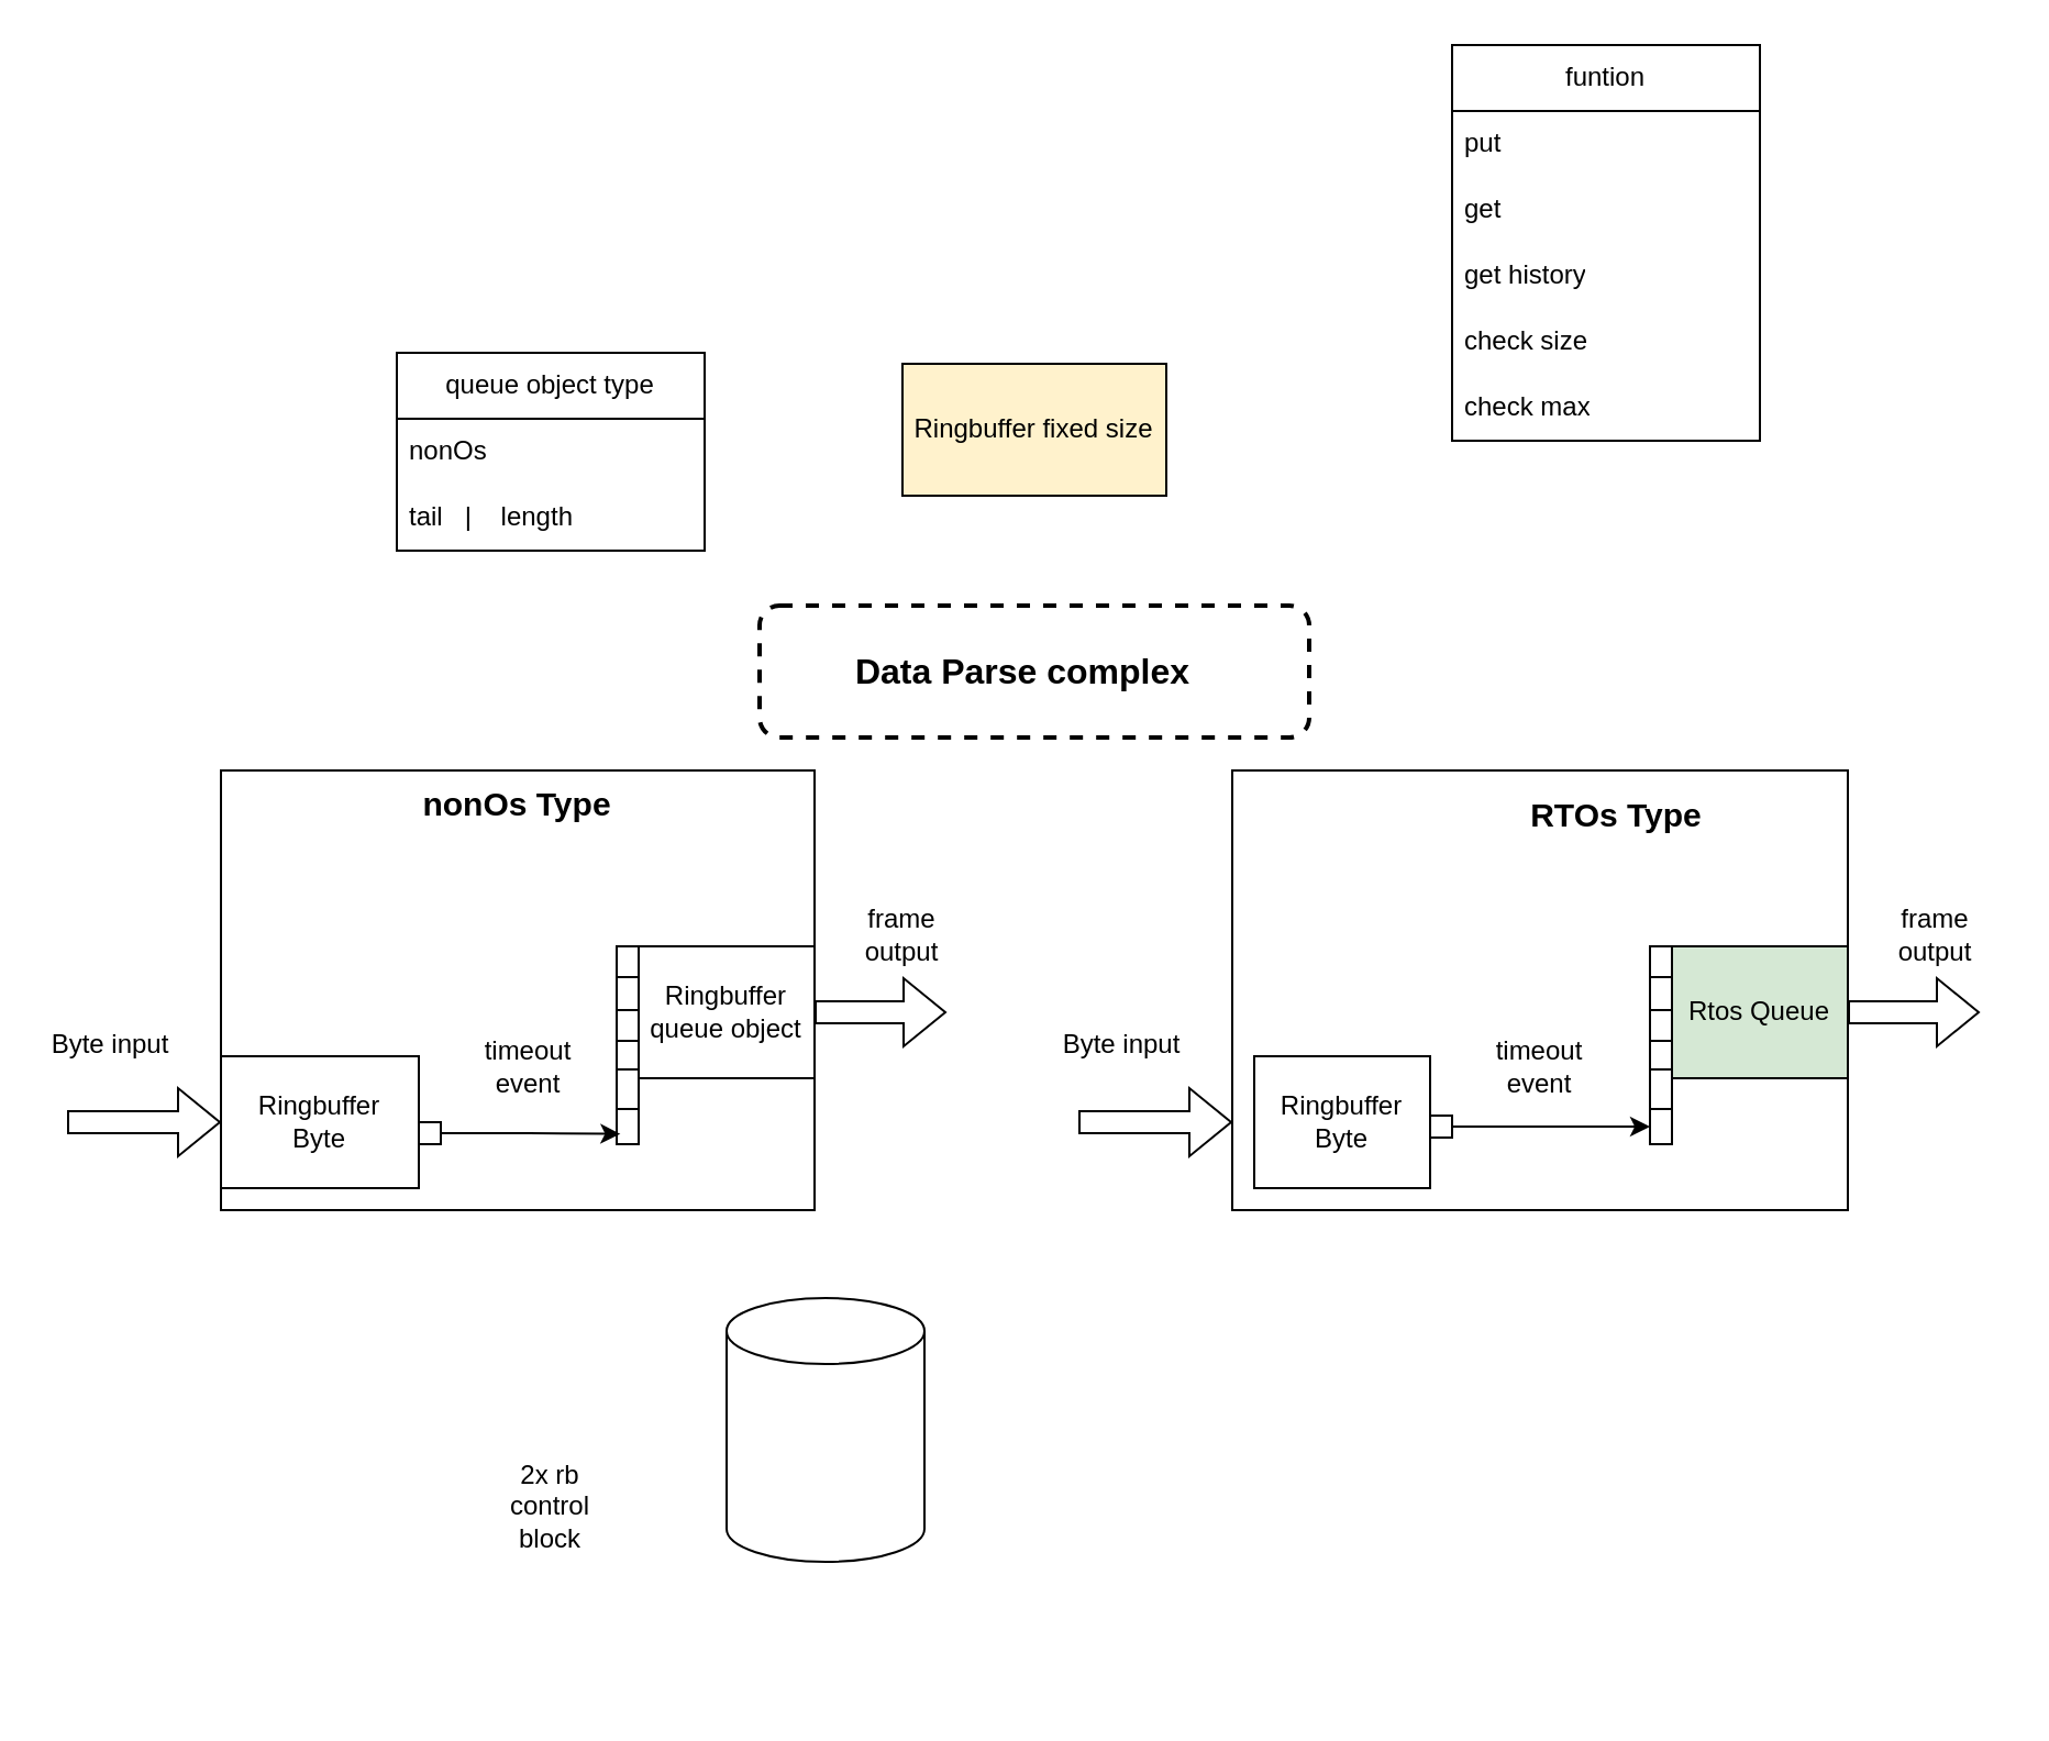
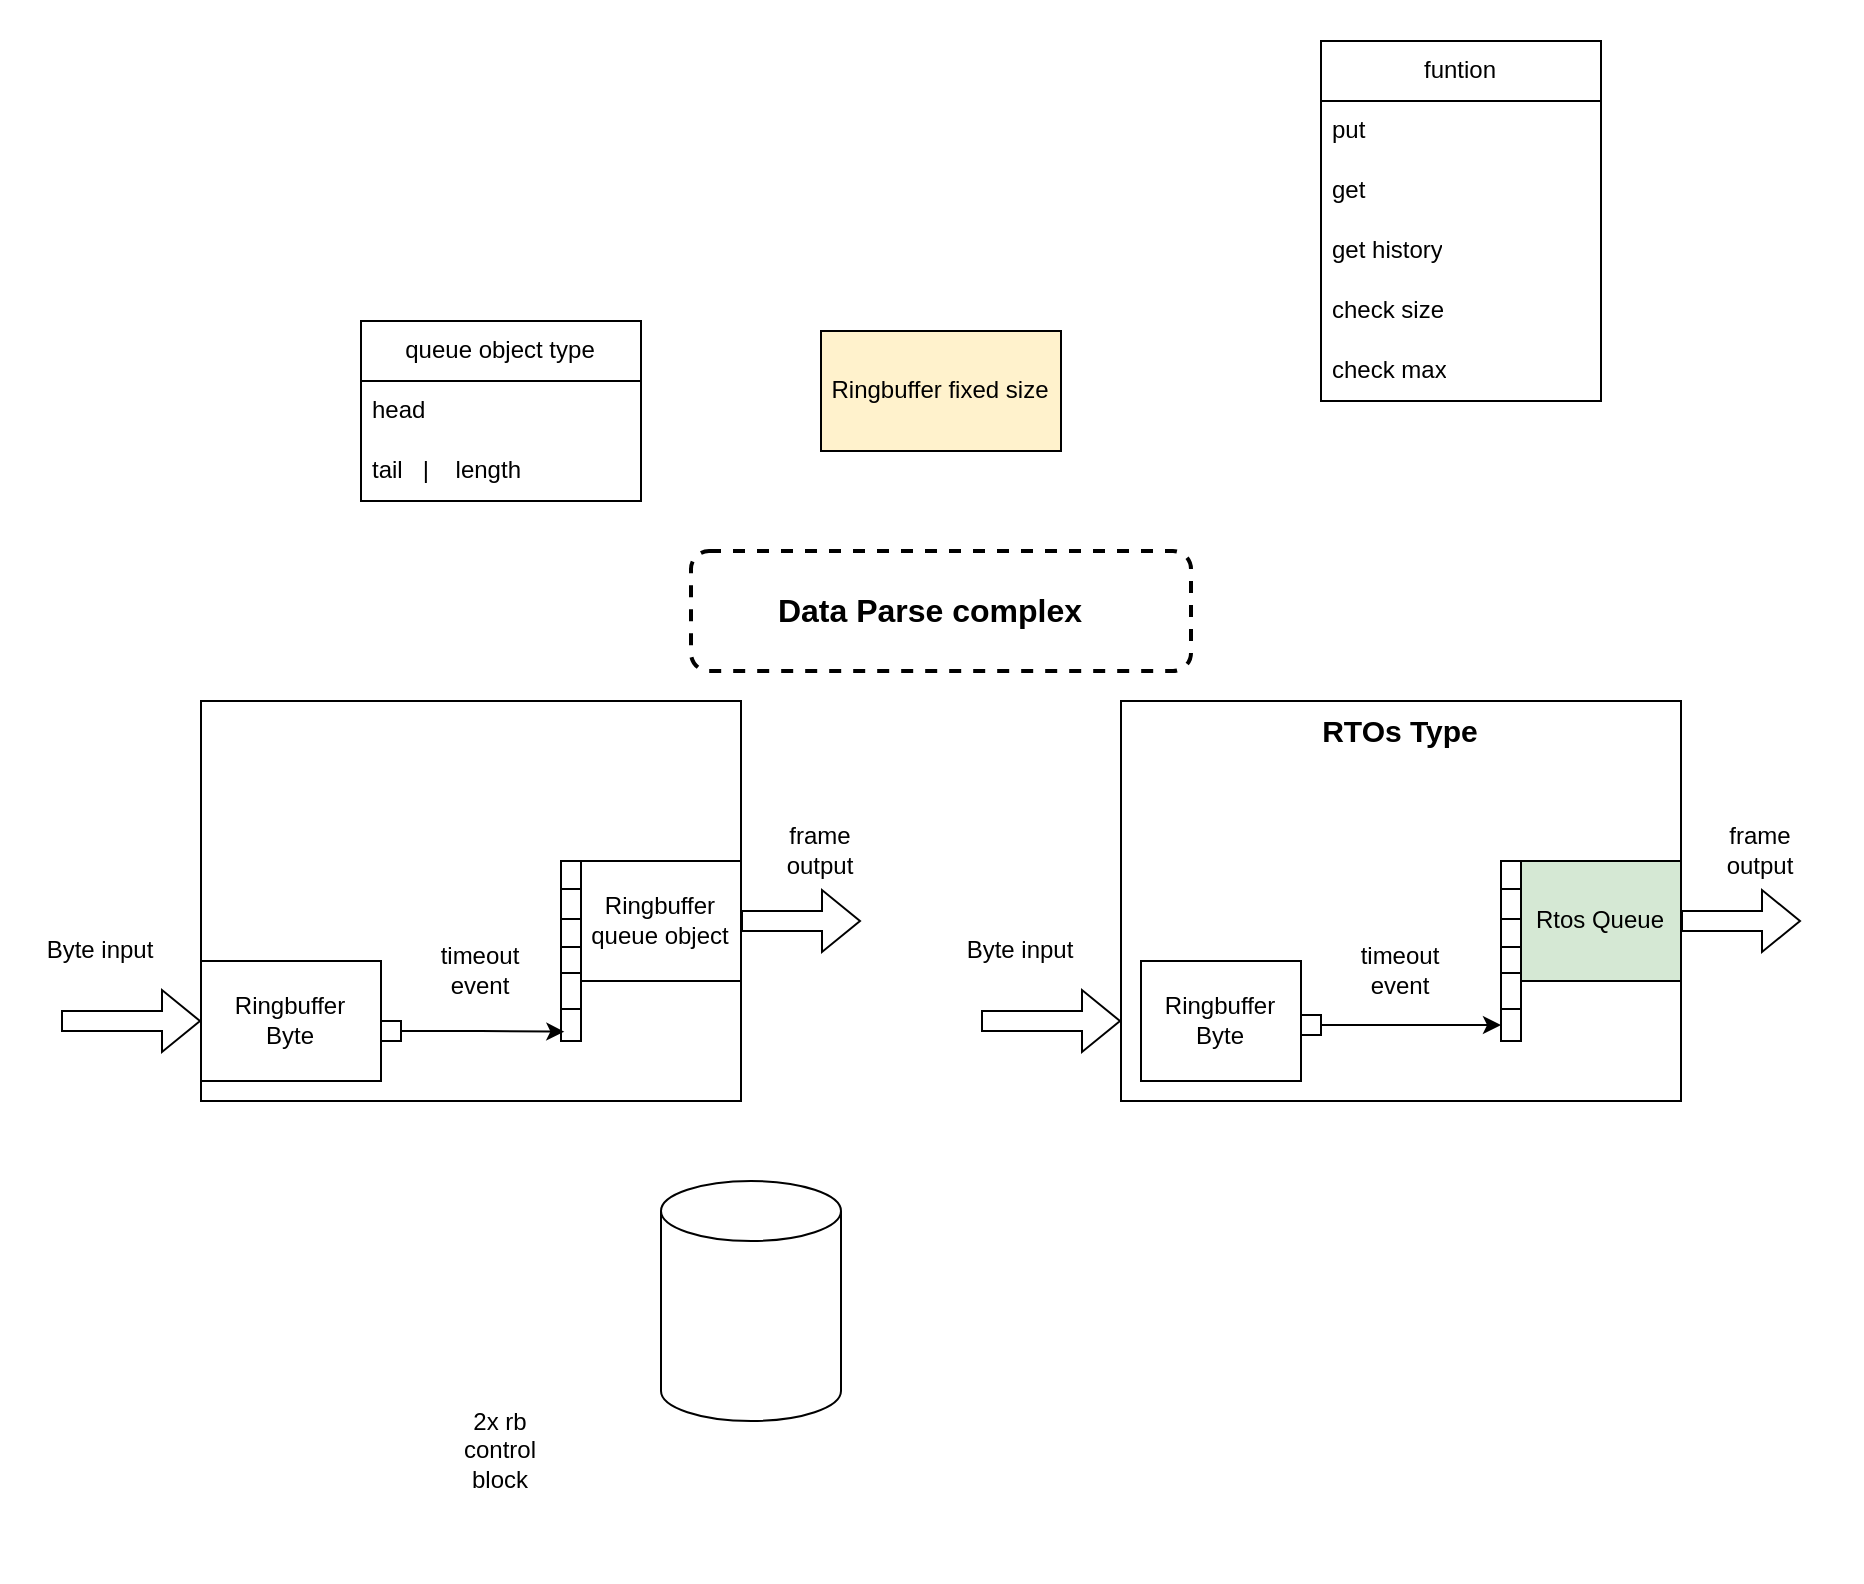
- <mxCell id="31" value="nonOs" style="text;strokeColor=none;fillColor=none;align=left;verticalAlign=middle;spacingLeft=4;spacingRight=4;overflow=hidden;points=[[0,0.5],[1,0.5]];portConstraint=eastwest;rotatable=0;whiteSpace=wrap;html=1;" vertex="1" parent="30"><mxGeometry y="30" width="140" height="30" as="geometry" /></mxCell>
+ <mxCell id="31" value="head" style="text;strokeColor=none;fillColor=none;align=left;verticalAlign=middle;spacingLeft=4;spacingRight=4;overflow=hidden;points=[[0,0.5],[1,0.5]];portConstraint=eastwest;rotatable=0;whiteSpace=wrap;html=1;" vertex="1" parent="30"><mxGeometry y="30" width="140" height="30" as="geometry" /></mxCell>
- <mxCell id="6" value="&lt;b&gt;&lt;font style=&quot;font-size: 15px;&quot;&gt;nonOs Type&lt;/font&gt;&lt;/b&gt;" style="text;html=1;strokeColor=none;fillColor=none;align=center;verticalAlign=middle;whiteSpace=wrap;rounded=0;" vertex="1" parent="3"><mxGeometry x="85" width="100" height="30" as="geometry" /></mxCell>
- <mxCell id="25" value="&lt;b&gt;&lt;font style=&quot;font-size: 15px;&quot;&gt;RTOs Type&lt;/font&gt;&lt;/b&gt;" style="text;html=1;strokeColor=none;fillColor=none;align=center;verticalAlign=middle;whiteSpace=wrap;rounded=0;" vertex="1" parent="24"><mxGeometry x="125" y="5" width="100" height="30" as="geometry" /></mxCell>
+ <mxCell id="25" value="&lt;b&gt;&lt;font style=&quot;font-size: 15px;&quot;&gt;RTOs Type&lt;/font&gt;&lt;/b&gt;" style="text;html=1;strokeColor=none;fillColor=none;align=center;verticalAlign=middle;whiteSpace=wrap;rounded=0;" vertex="1" parent="24"><mxGeometry x="90" width="100" height="30" as="geometry" /></mxCell>
- <mxCell id="67" value="2x rb control block" style="text;html=1;strokeColor=none;fillColor=none;align=center;verticalAlign=middle;whiteSpace=wrap;rounded=0;" vertex="1" parent="1"><mxGeometry x="220" y="670" width="60" height="30" as="geometry" /></mxCell>
+ <mxCell id="67" value="2x rb control block" style="text;html=1;strokeColor=none;fillColor=none;align=center;verticalAlign=middle;whiteSpace=wrap;rounded=0;" vertex="1" parent="1"><mxGeometry x="220" y="710" width="60" height="30" as="geometry" /></mxCell>
